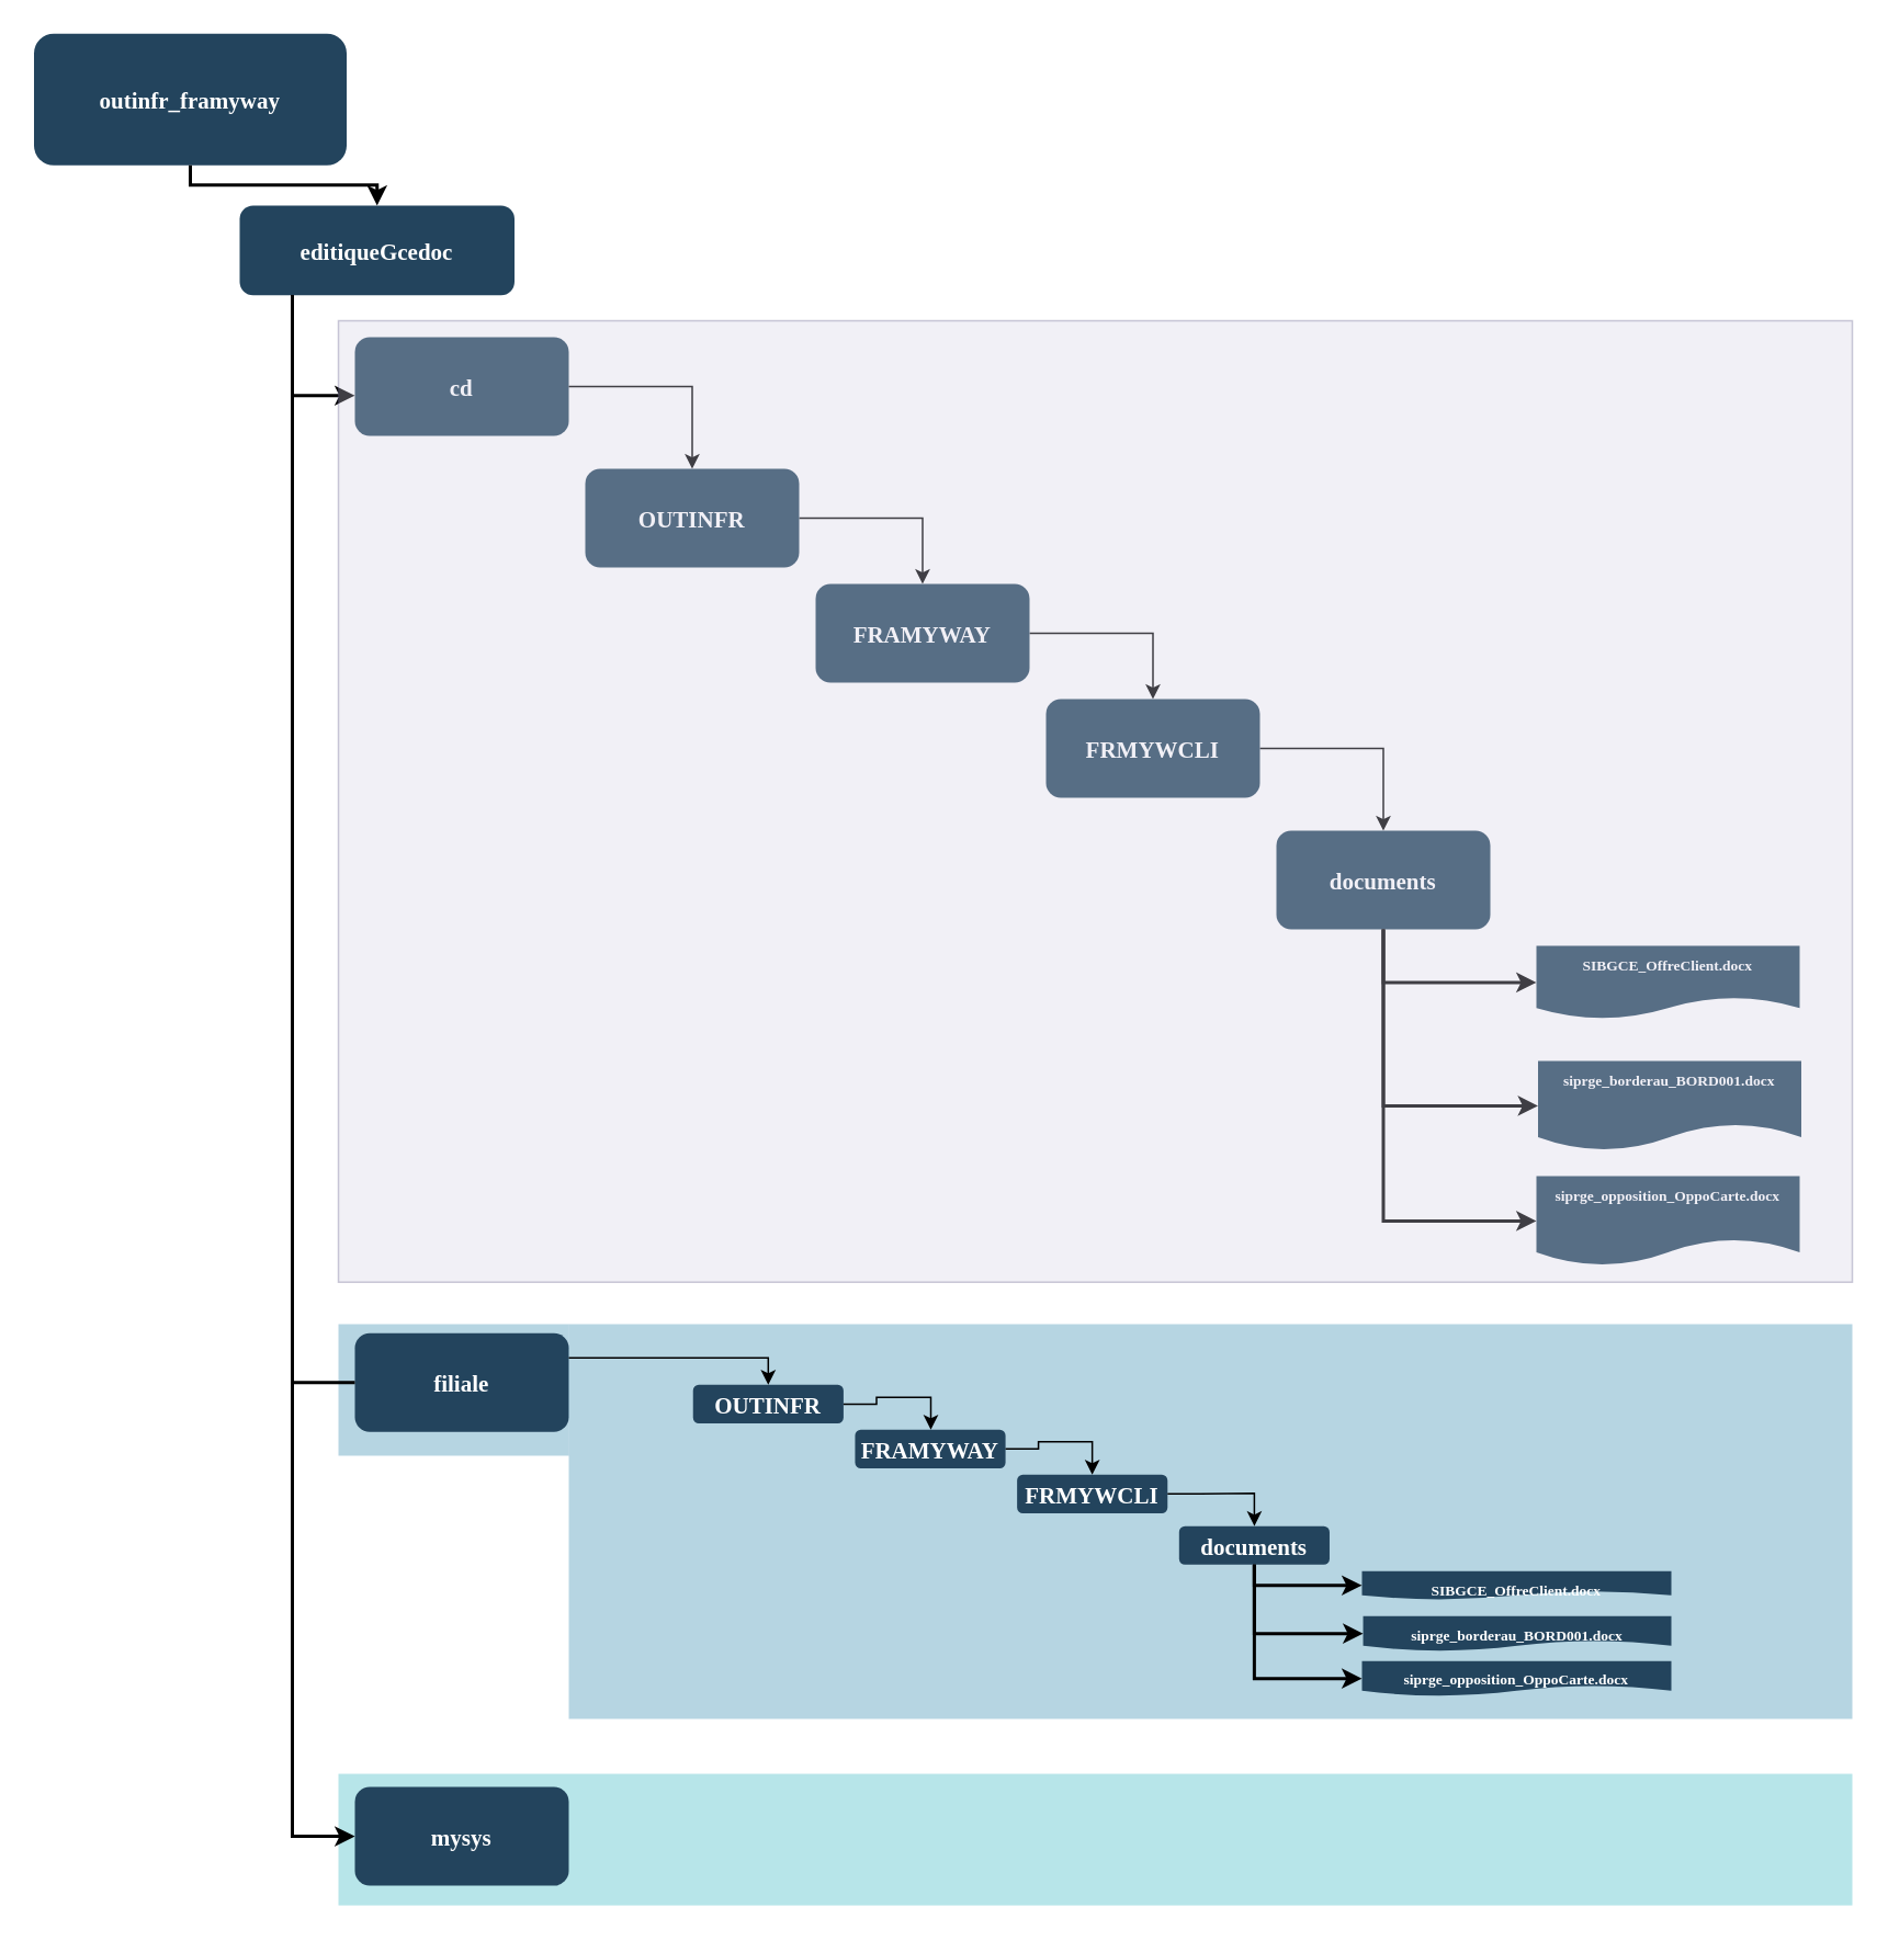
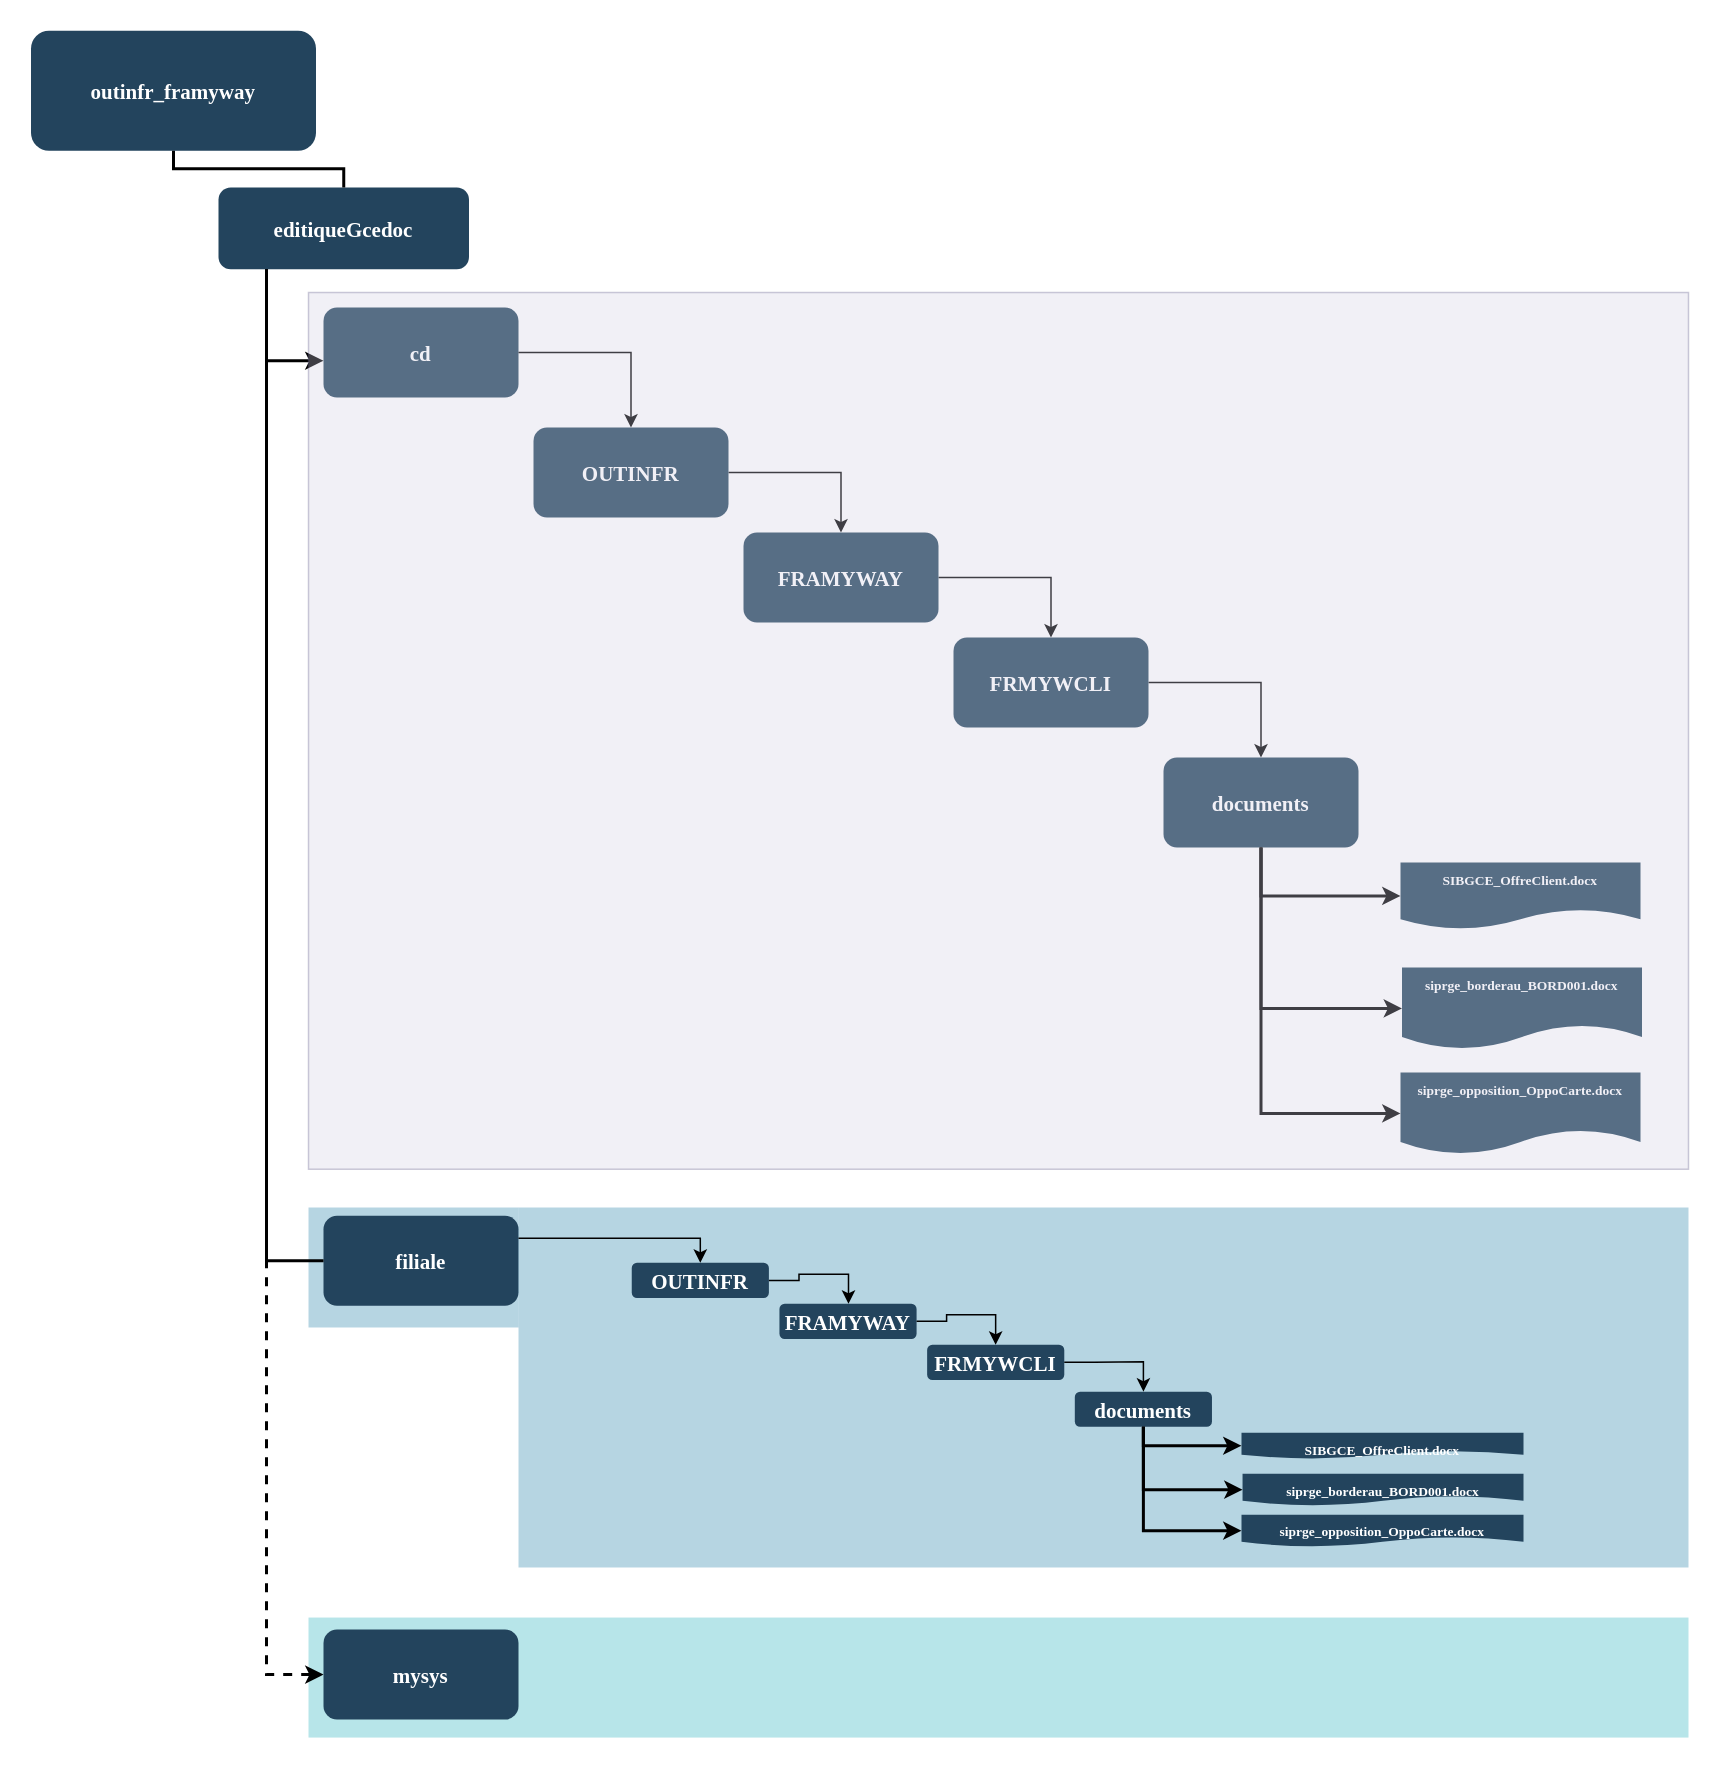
- <mxCell id="9" value="" style="edgeStyle=elbowEdgeStyle;elbow=vertical;strokeWidth=2;rounded=0" parent="1" source="4" target="5" edge="1"><mxGeometry x="-23" width="100" height="100" as="geometry"><mxPoint x="-48" y="40" as="sourcePoint" /><mxPoint x="52" as="targetPoint" y="-60" /></mxGeometry></mxCell>
+ <mxCell id="9" value="" style="edgeStyle=elbowEdgeStyle;elbow=vertical;strokeWidth=2;rounded=0;endArrow=none;" parent="1" source="4" target="5" edge="1"><mxGeometry x="-23" width="100" height="100" as="geometry"><mxPoint x="-48" y="40" as="sourcePoint" /><mxPoint x="52" as="targetPoint" y="-60" /></mxGeometry></mxCell>
- <mxCell id="12" value="" style="edgeStyle=elbowEdgeStyle;elbow=horizontal;strokeWidth=2;rounded=0;entryX=0;entryY=0.5;entryDx=0;entryDy=0;" parent="1" source="5" target="8" edge="1"><mxGeometry x="-23" width="100" height="100" as="geometry"><mxPoint x="-48" y="40" as="sourcePoint" /><mxPoint x="212" y="740" as="targetPoint" /><Array as="points"><mxPoint x="177" y="470" /></Array></mxGeometry></mxCell>
+ <mxCell id="12" value="" style="edgeStyle=elbowEdgeStyle;elbow=horizontal;strokeWidth=2;rounded=0;entryX=0;entryY=0.5;entryDx=0;entryDy=0;dashed=1;" parent="1" source="5" target="8" edge="1"><mxGeometry x="-23" width="100" height="100" as="geometry"><mxPoint x="-48" y="40" as="sourcePoint" /><mxPoint x="212" y="740" as="targetPoint" /><Array as="points"><mxPoint x="177" y="470" /></Array></mxGeometry></mxCell>
